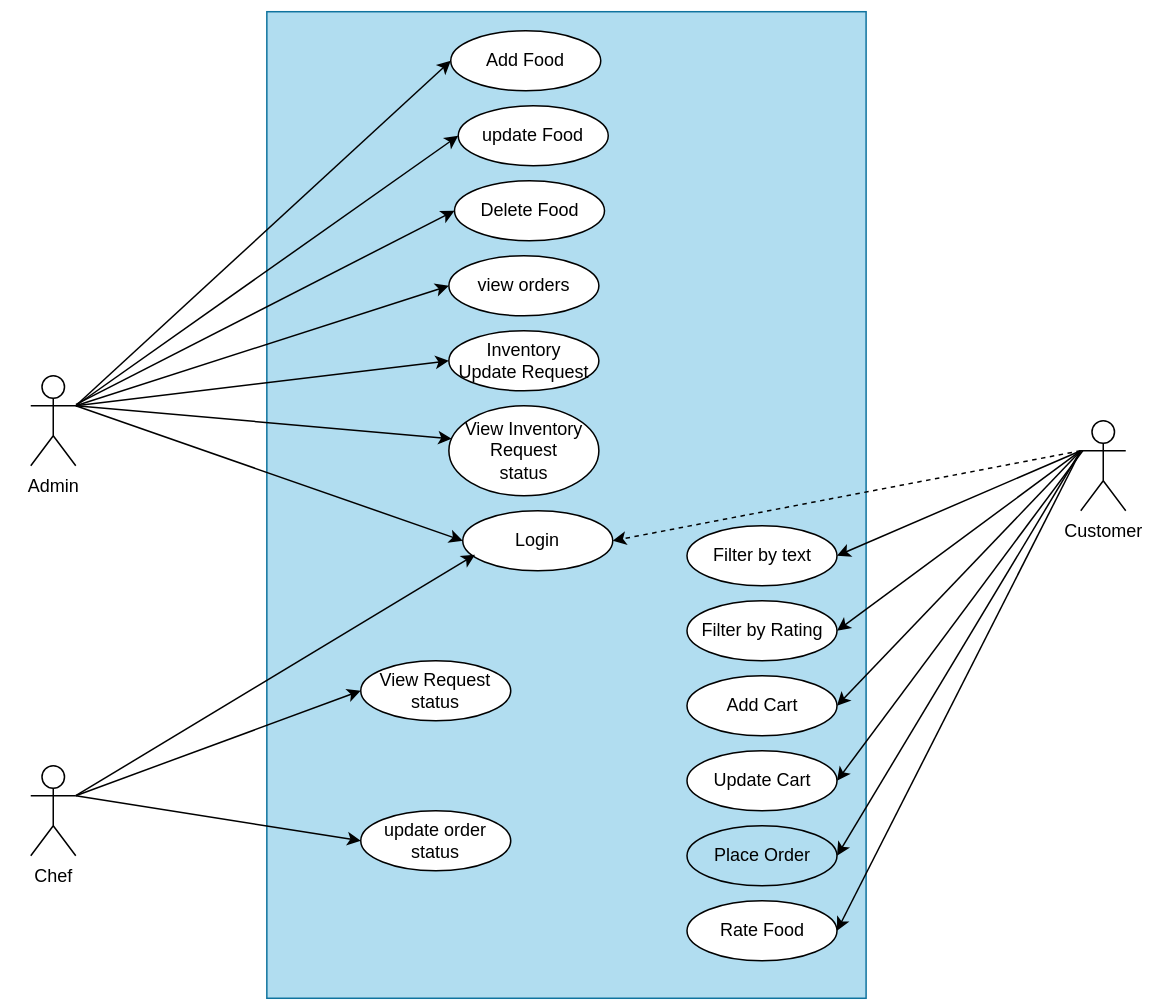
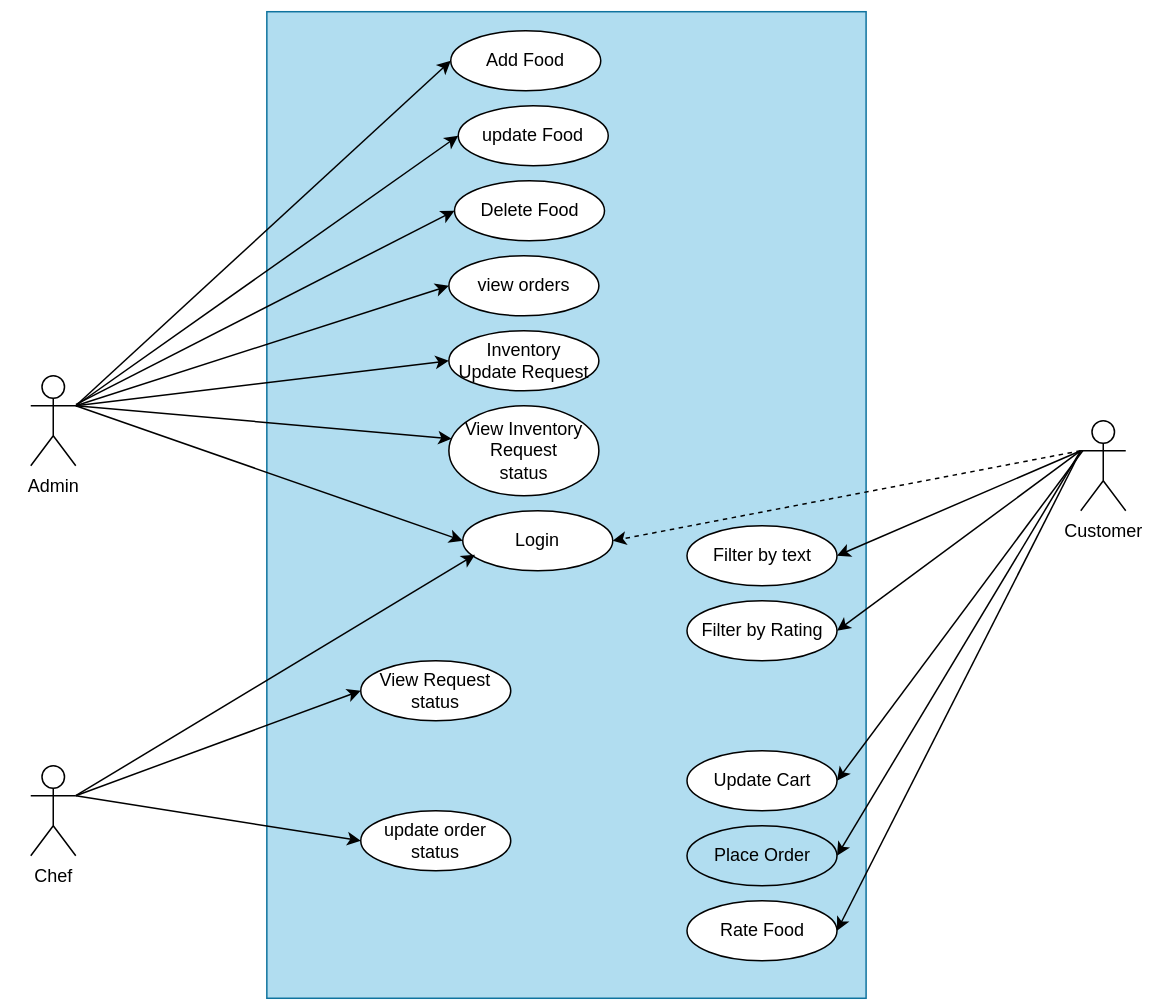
- <mxCell id="19" value="" style="endArrow=classic;html=1;rounded=0;entryX=1;entryY=0.5;entryDx=0;entryDy=0;exitX=0;exitY=0.333;exitDx=0;exitDy=0;exitPerimeter=0;" parent="1" source="4" target="14" edge="1"><mxGeometry width="50" height="50" relative="1" as="geometry"><mxPoint x="740" y="320" as="sourcePoint" /><mxPoint x="559.2" y="506.08" as="targetPoint" /></mxGeometry></mxCell>
- <mxCell id="14" value="Add Cart" style="ellipse;whiteSpace=wrap;html=1;" parent="1" vertex="1"><mxGeometry x="457.5" y="450" width="100" height="40" as="geometry" /></mxCell>
